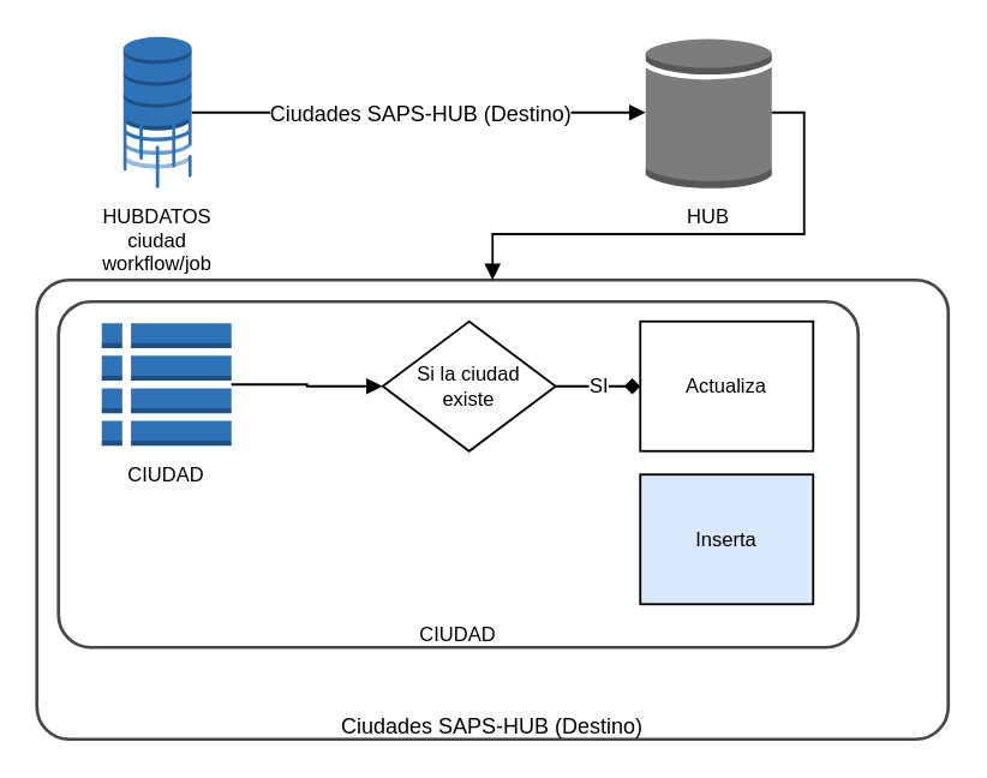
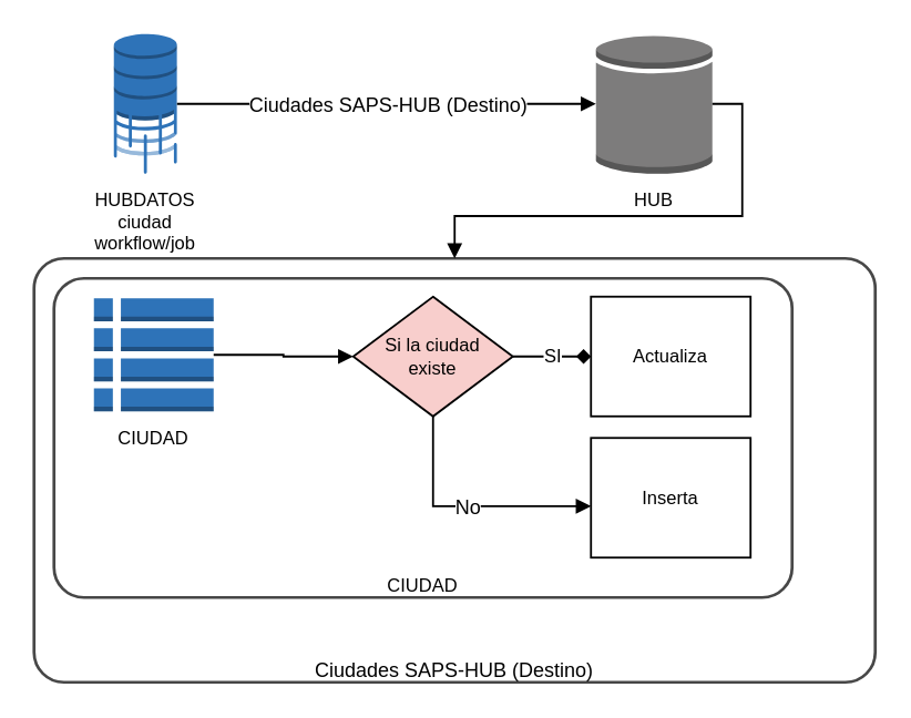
- <mxCell id="10" value="Si la ciudad existe" style="html=1;whiteSpace=wrap;rhombus;fontSize=11;fontColor=#000000;spacing=5;strokeOpacity=100;strokeWidth=1.2;" vertex="1" parent="1"><mxGeometry x="212" y="178" width="96" height="72" as="geometry" /></mxCell>
+ <mxCell id="10" value="Si la ciudad existe" style="html=1;whiteSpace=wrap;rhombus;fontSize=11;fontColor=#000000;spacing=5;strokeOpacity=100;strokeWidth=1.2;fillColor=#f8cecc;" vertex="1" parent="1"><mxGeometry x="212" y="178" width="96" height="72" as="geometry" /></mxCell>
- <mxCell id="14" value="Inserta" style="html=1;whiteSpace=wrap;fontSize=11;fontColor=#000000;spacing=5;strokeOpacity=100;strokeWidth=1.2;fillColor=#dae8fc;" vertex="1" parent="1"><mxGeometry x="355" y="263" width="96" height="72" as="geometry" /></mxCell>
+ <mxCell id="14" value="Inserta" style="html=1;whiteSpace=wrap;;fontSize=11;fontColor=#000000;spacing=5;strokeOpacity=100;strokeWidth=1.2;" vertex="1" parent="1"><mxGeometry x="355" y="263" width="96" height="72" as="geometry" /></mxCell>
+ <mxCell id="15" value="No" style="html=1;jettySize=18;fontSize=11;fontColor=#000000;strokeWidth=1.2;rounded=1;arcSize=0;edgeStyle=orthogonalEdgeStyle;startArrow=none;endArrow=block;endFill=1;exitX=0.5;exitY=1.01;exitPerimeter=1;entryX=0.187;entryY=0.544;entryPerimeter=1;" edge="1" parent="1" source="10" target="14"><mxGeometry width="100" height="100" relative="1" as="geometry" /></mxCell>
+ <mxCell id="16" value="No" style="text;html=1;resizable=0;labelBackgroundColor=#ffffff;align=center;verticalAlign=middle;" vertex="1" parent="15"><mxGeometry relative="1" as="geometry" /></mxCell>
